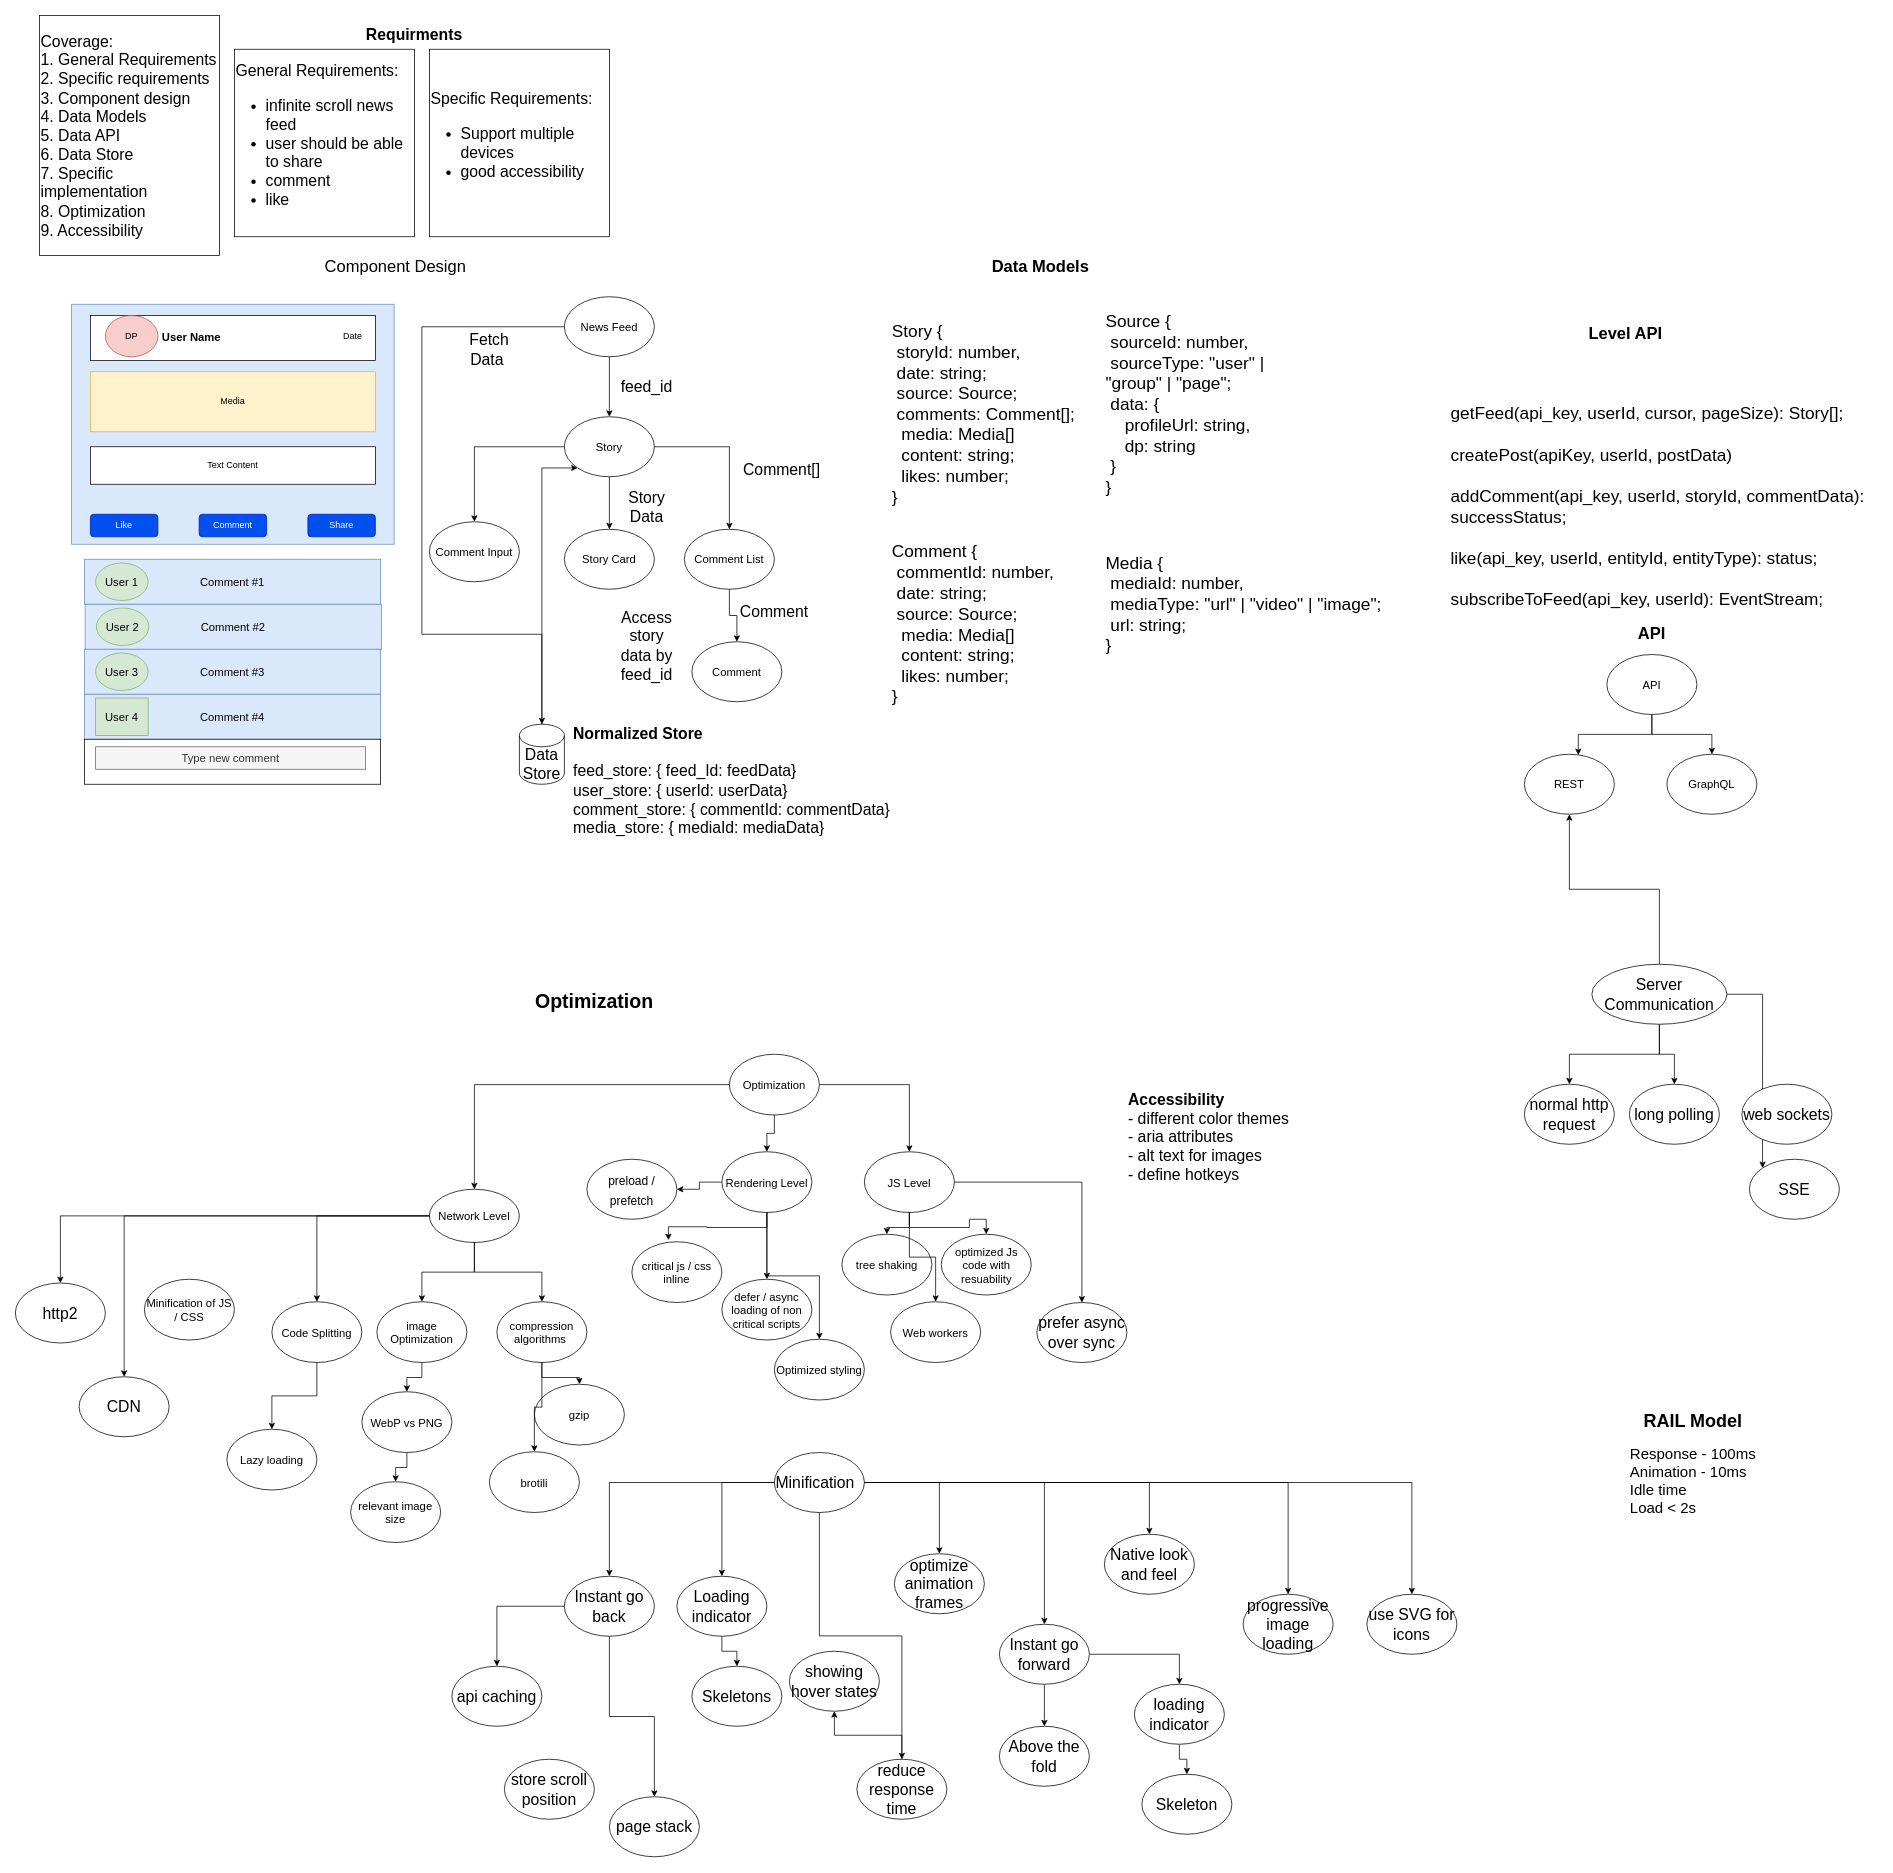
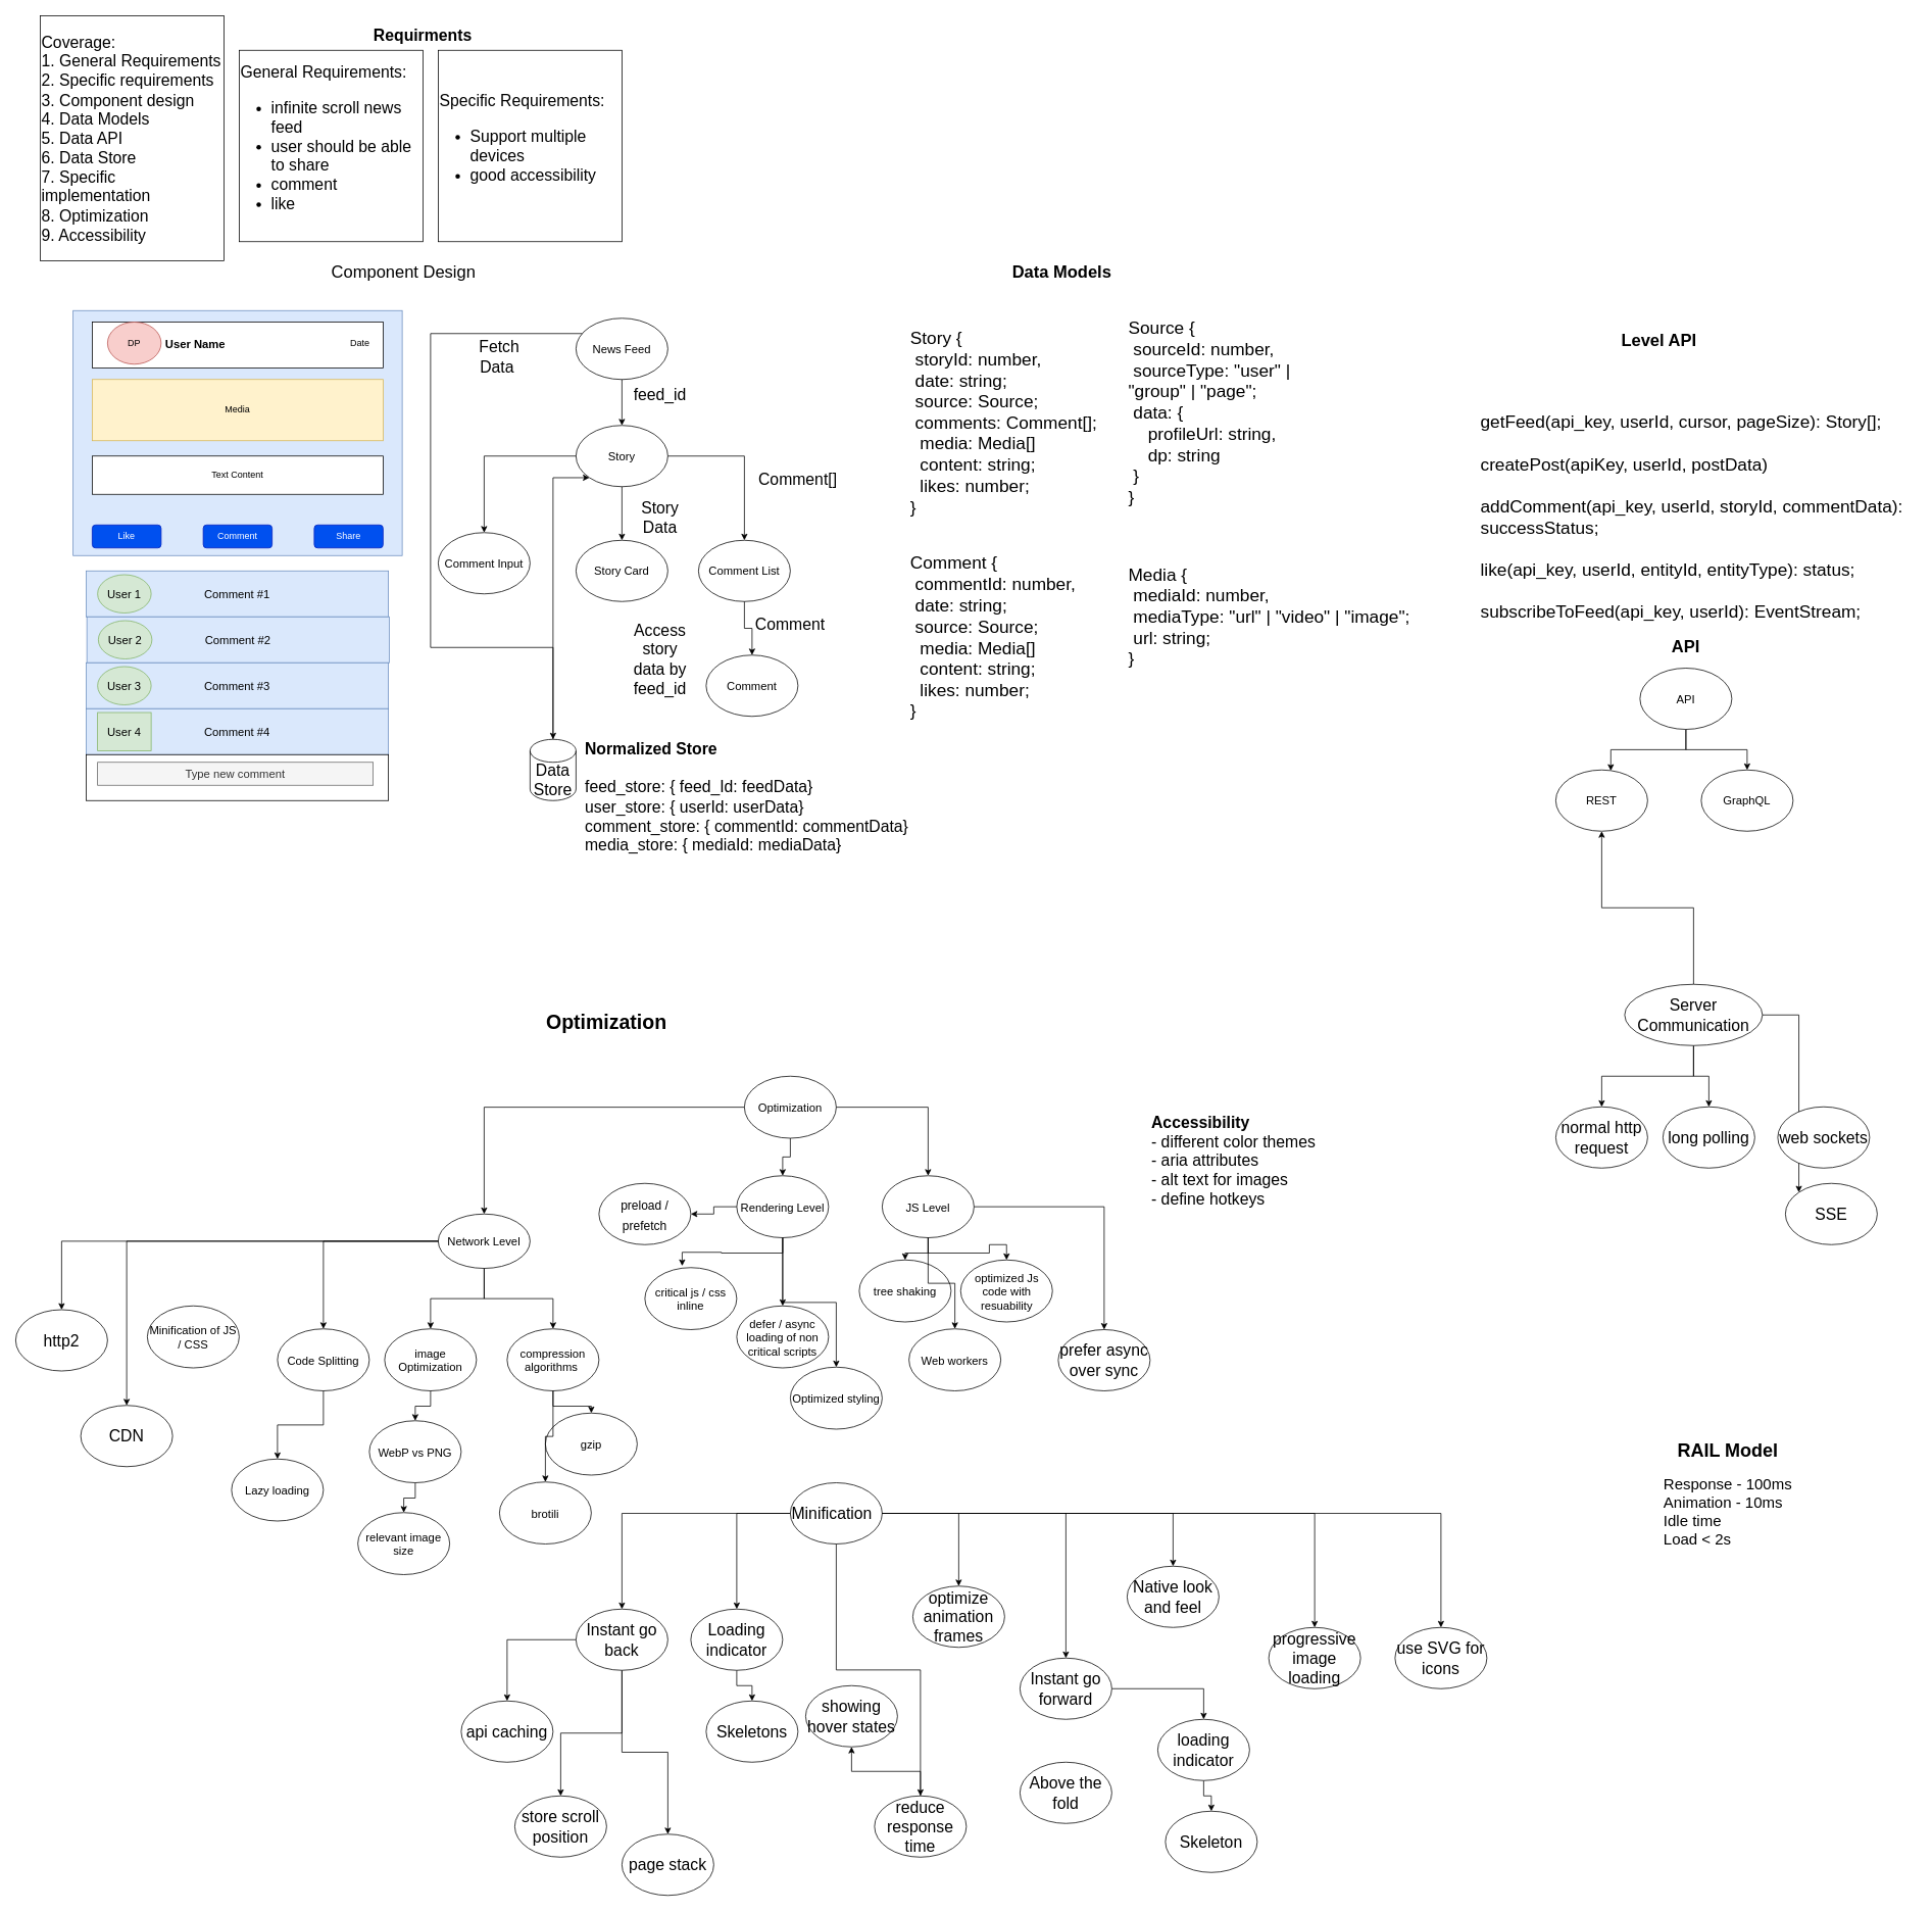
- <mxCell id="109" value="News Feed" style="ellipse;whiteSpace=wrap;html=1;fontSize=15;" vertex="1" parent="108"><mxGeometry x="180" width="120" height="80" as="geometry" /></mxCell>
+ <mxCell id="109" value="News Feed" style="ellipse;whiteSpace=wrap;html=1;fontSize=15;" vertex="1" parent="108"><mxGeometry x="180" y="20" width="120" height="80" as="geometry" /></mxCell>
+ <mxCell id="137" style="edgeStyle=orthogonalEdgeStyle;rounded=0;orthogonalLoop=1;jettySize=auto;html=1;fontSize=21;" edge="1" parent="1" source="139" target="146"><mxGeometry relative="1" as="geometry" /></mxCell>
- <mxCell id="142" style="edgeStyle=orthogonalEdgeStyle;rounded=0;orthogonalLoop=1;jettySize=auto;html=1;fontSize=21;" edge="1" parent="1" source="143" target="151"><mxGeometry relative="1" as="geometry" /></mxCell>
